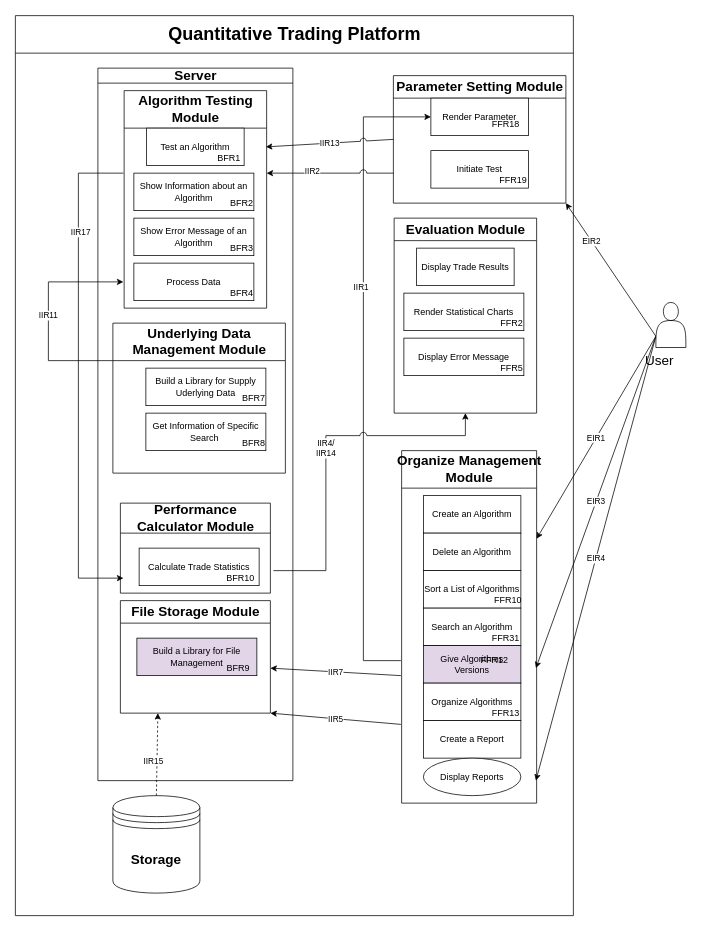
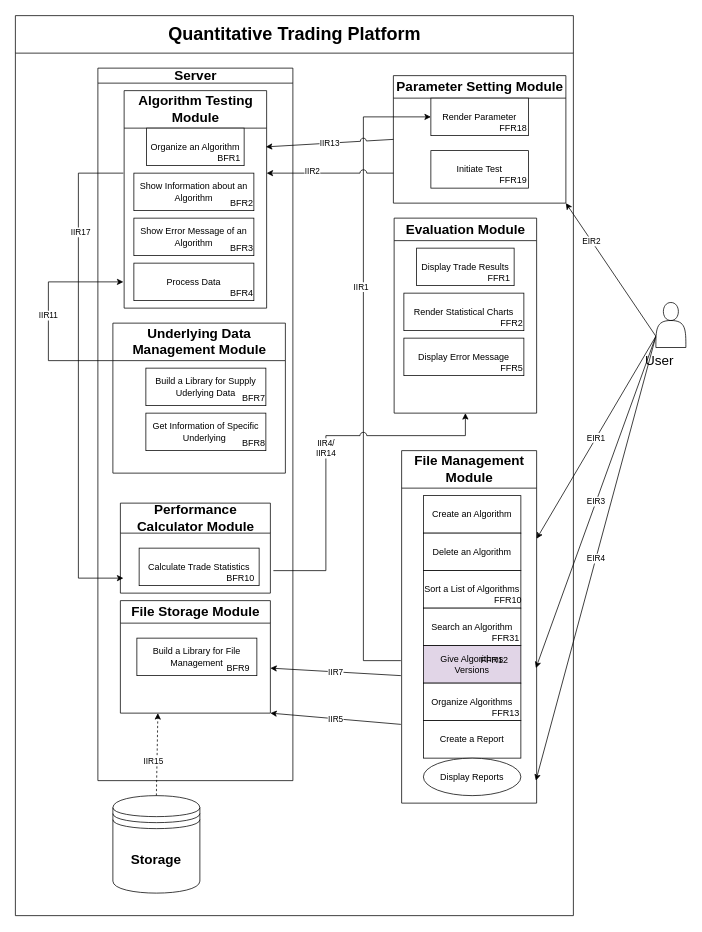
- <mxCell id="5" value="FFR18" style="text;html=1;strokeColor=none;fillColor=none;align=center;verticalAlign=middle;whiteSpace=wrap;rounded=0;" parent="3" vertex="1"><mxGeometry x="80" y="25" width="40" height="20" as="geometry" /></mxCell>
+ <mxCell id="5" value="FFR18" style="text;html=1;strokeColor=none;fillColor=none;align=center;verticalAlign=middle;whiteSpace=wrap;rounded=0;" parent="3" vertex="1"><mxGeometry x="90" y="30" width="40" height="20" as="geometry" /></mxCell>
- <mxCell id="52" value="Test an Algorithm" style="whiteSpace=wrap;html=1;treeFolding=1;treeMoving=1;newEdgeStyle={&quot;edgeStyle&quot;:&quot;elbowEdgeStyle&quot;,&quot;startArrow&quot;:&quot;none&quot;,&quot;endArrow&quot;:&quot;none&quot;};" parent="51" vertex="1"><mxGeometry width="130" height="50" as="geometry" /></mxCell>
+ <mxCell id="52" value="Organize an Algorithm" style="whiteSpace=wrap;html=1;treeFolding=1;treeMoving=1;newEdgeStyle={&quot;edgeStyle&quot;:&quot;elbowEdgeStyle&quot;,&quot;startArrow&quot;:&quot;none&quot;,&quot;endArrow&quot;:&quot;none&quot;};" parent="51" vertex="1"><mxGeometry width="130" height="50" as="geometry" /></mxCell>
+ <mxCell id="12" value="FFR1" style="text;html=1;strokeColor=none;fillColor=none;align=center;verticalAlign=middle;whiteSpace=wrap;rounded=0;" parent="10" vertex="1"><mxGeometry x="90" y="30" width="40" height="20" as="geometry" /></mxCell>
- <mxCell id="56" value="Get Information of Specific Search&amp;nbsp;" style="whiteSpace=wrap;html=1;treeFolding=1;treeMoving=1;newEdgeStyle={&quot;edgeStyle&quot;:&quot;elbowEdgeStyle&quot;,&quot;startArrow&quot;:&quot;none&quot;,&quot;endArrow&quot;:&quot;none&quot;};" parent="55" vertex="1"><mxGeometry width="160" height="50" as="geometry" /></mxCell>
+ <mxCell id="56" value="Get Information of Specific Underlying&amp;nbsp;" style="whiteSpace=wrap;html=1;treeFolding=1;treeMoving=1;newEdgeStyle={&quot;edgeStyle&quot;:&quot;elbowEdgeStyle&quot;,&quot;startArrow&quot;:&quot;none&quot;,&quot;endArrow&quot;:&quot;none&quot;};" parent="55" vertex="1"><mxGeometry width="160" height="50" as="geometry" /></mxCell>
- <mxCell id="21" value="&lt;font style=&quot;font-size: 18px&quot;&gt;Organize Management&lt;br&gt;Module&lt;/font&gt;" style="swimlane;html=1;startSize=50;horizontal=1;containerType=tree;" parent="1" vertex="1"><mxGeometry x="535" y="600" width="180" height="470" as="geometry" /></mxCell>
+ <mxCell id="21" value="&lt;font style=&quot;font-size: 18px&quot;&gt;File Management&lt;br&gt;Module&lt;/font&gt;" style="swimlane;html=1;startSize=50;horizontal=1;containerType=tree;" parent="1" vertex="1"><mxGeometry x="535" y="600" width="180" height="470" as="geometry" /></mxCell>
- <mxCell id="68" value="Build a Library for File Management" style="whiteSpace=wrap;html=1;treeFolding=1;treeMoving=1;newEdgeStyle={&quot;edgeStyle&quot;:&quot;elbowEdgeStyle&quot;,&quot;startArrow&quot;:&quot;none&quot;,&quot;endArrow&quot;:&quot;none&quot;};fillColor=#e1d5e7;" parent="67" vertex="1"><mxGeometry width="160" height="50" as="geometry" /></mxCell>
+ <mxCell id="68" value="Build a Library for File Management" style="whiteSpace=wrap;html=1;treeFolding=1;treeMoving=1;newEdgeStyle={&quot;edgeStyle&quot;:&quot;elbowEdgeStyle&quot;,&quot;startArrow&quot;:&quot;none&quot;,&quot;endArrow&quot;:&quot;none&quot;};" parent="67" vertex="1"><mxGeometry width="160" height="50" as="geometry" /></mxCell>
